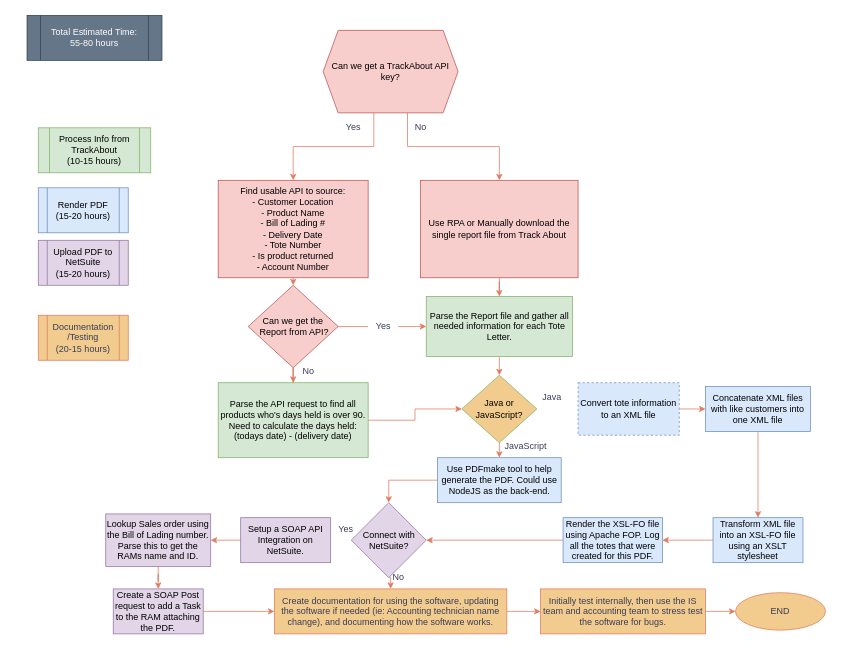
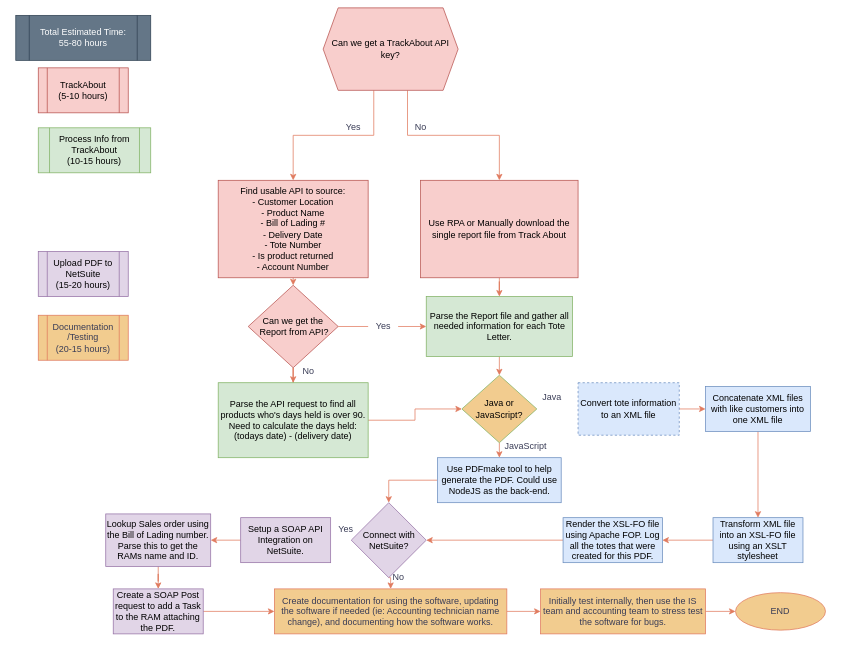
- <mxCell id="55" value="&lt;div&gt;Total Estimated Time:&lt;/div&gt;&lt;div&gt;55-80 hours&lt;br&gt;&lt;/div&gt;" style="shape=process;whiteSpace=wrap;html=1;backgroundOutline=1;labelBackgroundColor=none;strokeColor=#314354;fontColor=#ffffff;fillColor=#647687;" vertex="1" parent="1"><mxGeometry x="35" y="20" width="180" height="60" as="geometry" /></mxCell>
+ <mxCell id="55" value="&lt;div&gt;Total Estimated Time:&lt;/div&gt;&lt;div&gt;55-80 hours&lt;br&gt;&lt;/div&gt;" style="shape=process;whiteSpace=wrap;html=1;backgroundOutline=1;labelBackgroundColor=none;strokeColor=#314354;fontColor=#ffffff;fillColor=#647687;" vertex="1" parent="1"><mxGeometry x="20" y="20" width="180" height="60" as="geometry" /></mxCell>
- <mxCell id="13" value="Can we get a TrackAbout API key?" style="shape=hexagon;perimeter=hexagonPerimeter2;whiteSpace=wrap;html=1;fixedSize=1;labelBackgroundColor=none;fillColor=#f8cecc;strokeColor=#b85450;" vertex="1" parent="1"><mxGeometry x="430" y="40" width="180" height="110" as="geometry" /></mxCell>
+ <mxCell id="13" value="Can we get a TrackAbout API key?" style="shape=hexagon;perimeter=hexagonPerimeter2;whiteSpace=wrap;html=1;fixedSize=1;labelBackgroundColor=none;fillColor=#f8cecc;strokeColor=#b85450;" vertex="1" parent="1"><mxGeometry x="430" y="10" width="180" height="110" as="geometry" /></mxCell>
+ <mxCell id="50" value="TrackAbout&lt;br&gt;(5-10 hours)" style="shape=process;whiteSpace=wrap;html=1;backgroundOutline=1;strokeColor=#b85450;fillColor=#f8cecc;" vertex="1" parent="1"><mxGeometry x="50" y="90" width="120" height="60" as="geometry" /></mxCell>
- <mxCell id="52" value="Render PDF&lt;br&gt;(15-20 hours)" style="shape=process;whiteSpace=wrap;html=1;backgroundOutline=1;strokeColor=#6c8ebf;fillColor=#dae8fc;" vertex="1" parent="1"><mxGeometry x="50" y="250" width="120" height="60" as="geometry" /></mxCell>
- <mxCell id="53" value="Upload PDF to NetSuite&lt;br&gt;(15-20 hours)" style="shape=process;whiteSpace=wrap;html=1;backgroundOutline=1;strokeColor=#9673a6;fillColor=#e1d5e7;" vertex="1" parent="1"><mxGeometry x="50" y="320" width="120" height="60" as="geometry" /></mxCell>
+ <mxCell id="53" value="Upload PDF to NetSuite&lt;br&gt;(15-20 hours)" style="shape=process;whiteSpace=wrap;html=1;backgroundOutline=1;strokeColor=#9673a6;fillColor=#e1d5e7;" vertex="1" parent="1"><mxGeometry x="50" y="335" width="120" height="60" as="geometry" /></mxCell>
